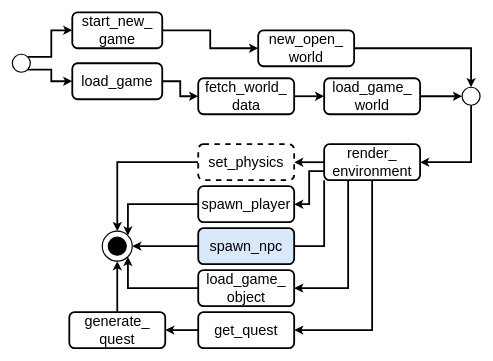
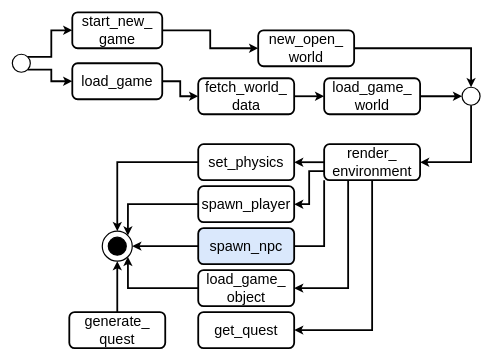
- <mxCell id="26" value="&lt;div&gt;&lt;font size=&quot;3&quot;&gt;&lt;font style=&quot;font-size: 24px&quot;&gt;set_physics&lt;/font&gt;&lt;/font&gt;&lt;/div&gt;" style="rounded=1;whiteSpace=wrap;html=1;fillColor=#FFFFFF;strokeWidth=3;dashed=1;" vertex="1" parent="1"><mxGeometry x="330" y="240" width="160" height="60" as="geometry" /></mxCell>
+ <mxCell id="26" value="&lt;div&gt;&lt;font size=&quot;3&quot;&gt;&lt;font style=&quot;font-size: 24px&quot;&gt;set_physics&lt;/font&gt;&lt;/font&gt;&lt;/div&gt;" style="rounded=1;whiteSpace=wrap;html=1;fillColor=#FFFFFF;strokeWidth=3;" vertex="1" parent="1"><mxGeometry x="330" y="240" width="160" height="60" as="geometry" /></mxCell>
- <mxCell id="33" style="edgeStyle=orthogonalEdgeStyle;rounded=0;orthogonalLoop=1;jettySize=auto;html=1;exitX=0;exitY=0.5;exitDx=0;exitDy=0;entryX=1;entryY=0.5;entryDx=0;entryDy=0;strokeWidth=3;" edge="1" parent="1" source="34" target="36"><mxGeometry relative="1" as="geometry" /></mxCell>
